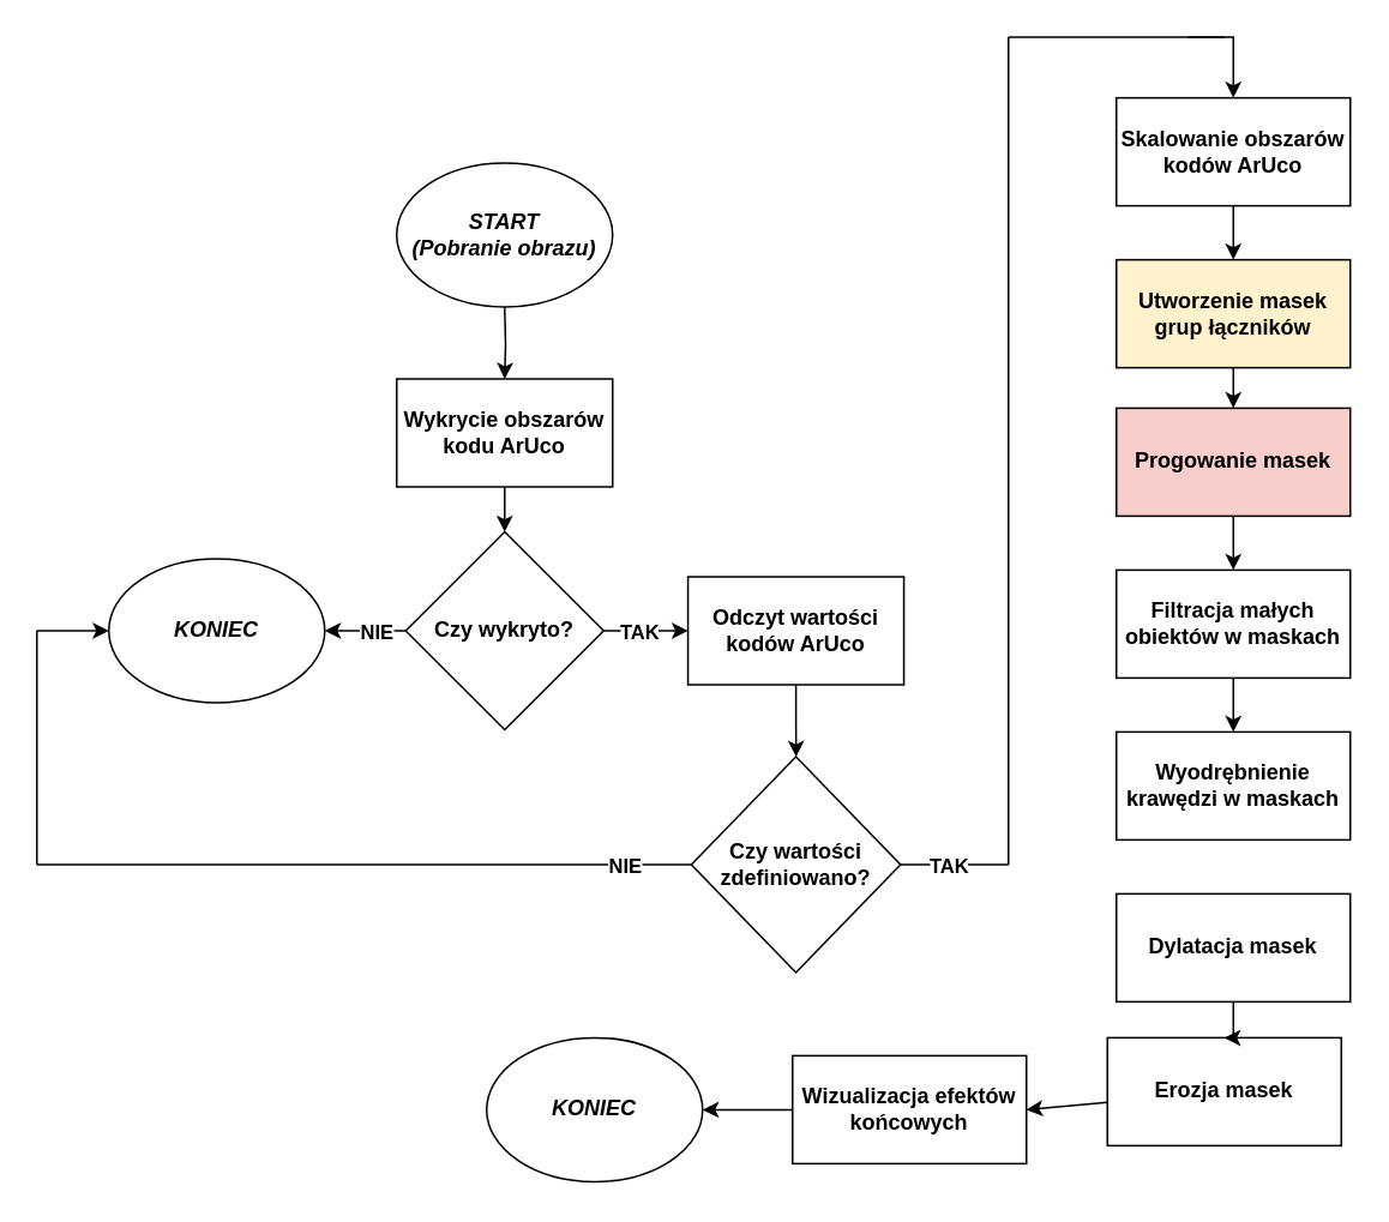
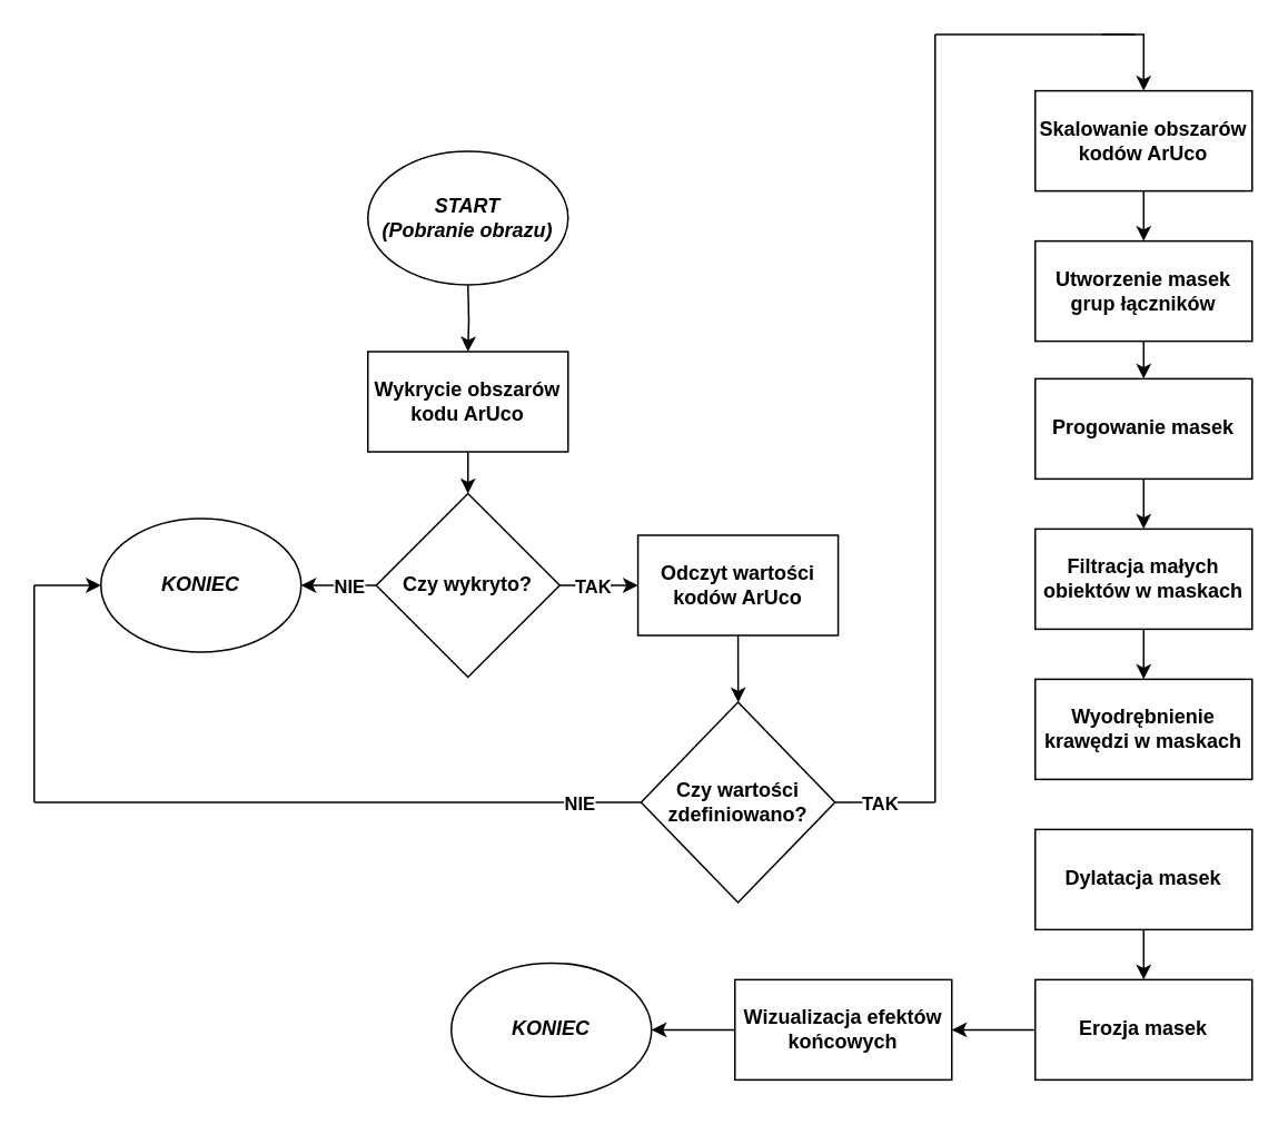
- <mxCell id="29" value="&lt;b&gt;Utworzenie masek grup łączników&lt;/b&gt;" style="whiteSpace=wrap;html=1;rounded=0;fillColor=#fff2cc;" parent="1" vertex="1"><mxGeometry x="620" y="143.75" width="130" height="60" as="geometry" /></mxCell>
+ <mxCell id="29" value="&lt;b&gt;Utworzenie masek grup łączników&lt;/b&gt;" style="whiteSpace=wrap;html=1;rounded=0;" parent="1" vertex="1"><mxGeometry x="620" y="143.75" width="130" height="60" as="geometry" /></mxCell>
- <mxCell id="18" value="&lt;b&gt;Progowanie masek&lt;/b&gt;" style="whiteSpace=wrap;html=1;rounded=0;fillColor=#f8cecc;" parent="1" vertex="1"><mxGeometry x="620" y="226.25" width="130" height="60" as="geometry" /></mxCell>
+ <mxCell id="18" value="&lt;b&gt;Progowanie masek&lt;/b&gt;" style="whiteSpace=wrap;html=1;rounded=0;" parent="1" vertex="1"><mxGeometry x="620" y="226.25" width="130" height="60" as="geometry" /></mxCell>
- <mxCell id="30" value="&lt;b&gt;Erozja masek&lt;/b&gt;" style="whiteSpace=wrap;html=1;rounded=0;" parent="1" vertex="1"><mxGeometry x="615" y="576.25" width="130" height="60" as="geometry" /></mxCell>
+ <mxCell id="30" value="&lt;b&gt;Erozja masek&lt;/b&gt;" style="whiteSpace=wrap;html=1;rounded=0;" parent="1" vertex="1"><mxGeometry x="620" y="586.25" width="130" height="60" as="geometry" /></mxCell>
